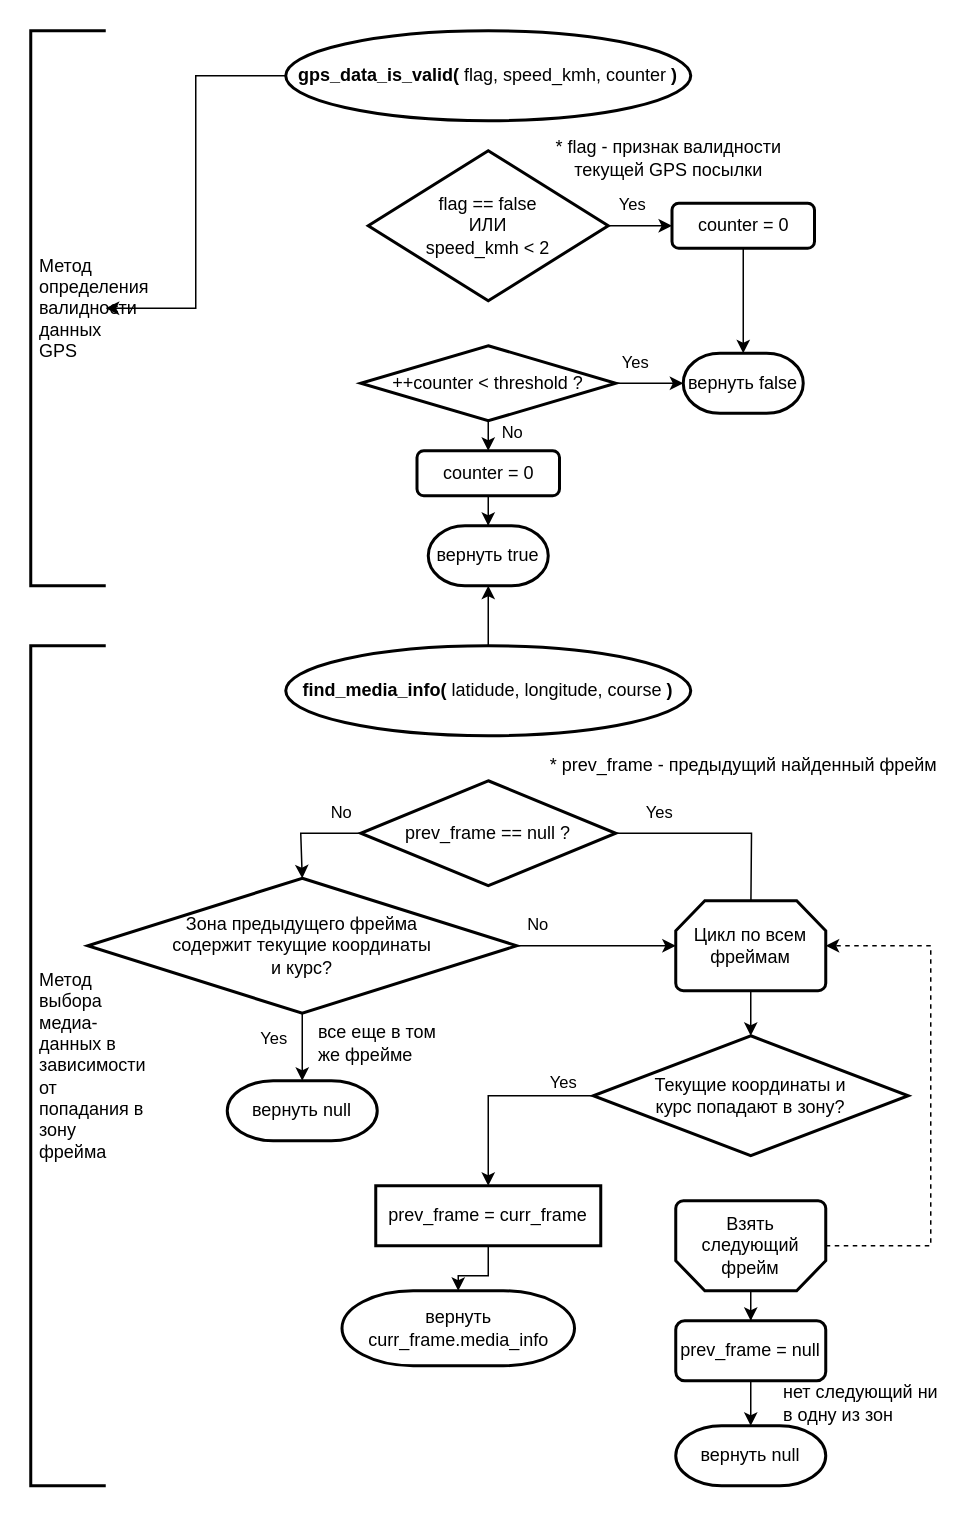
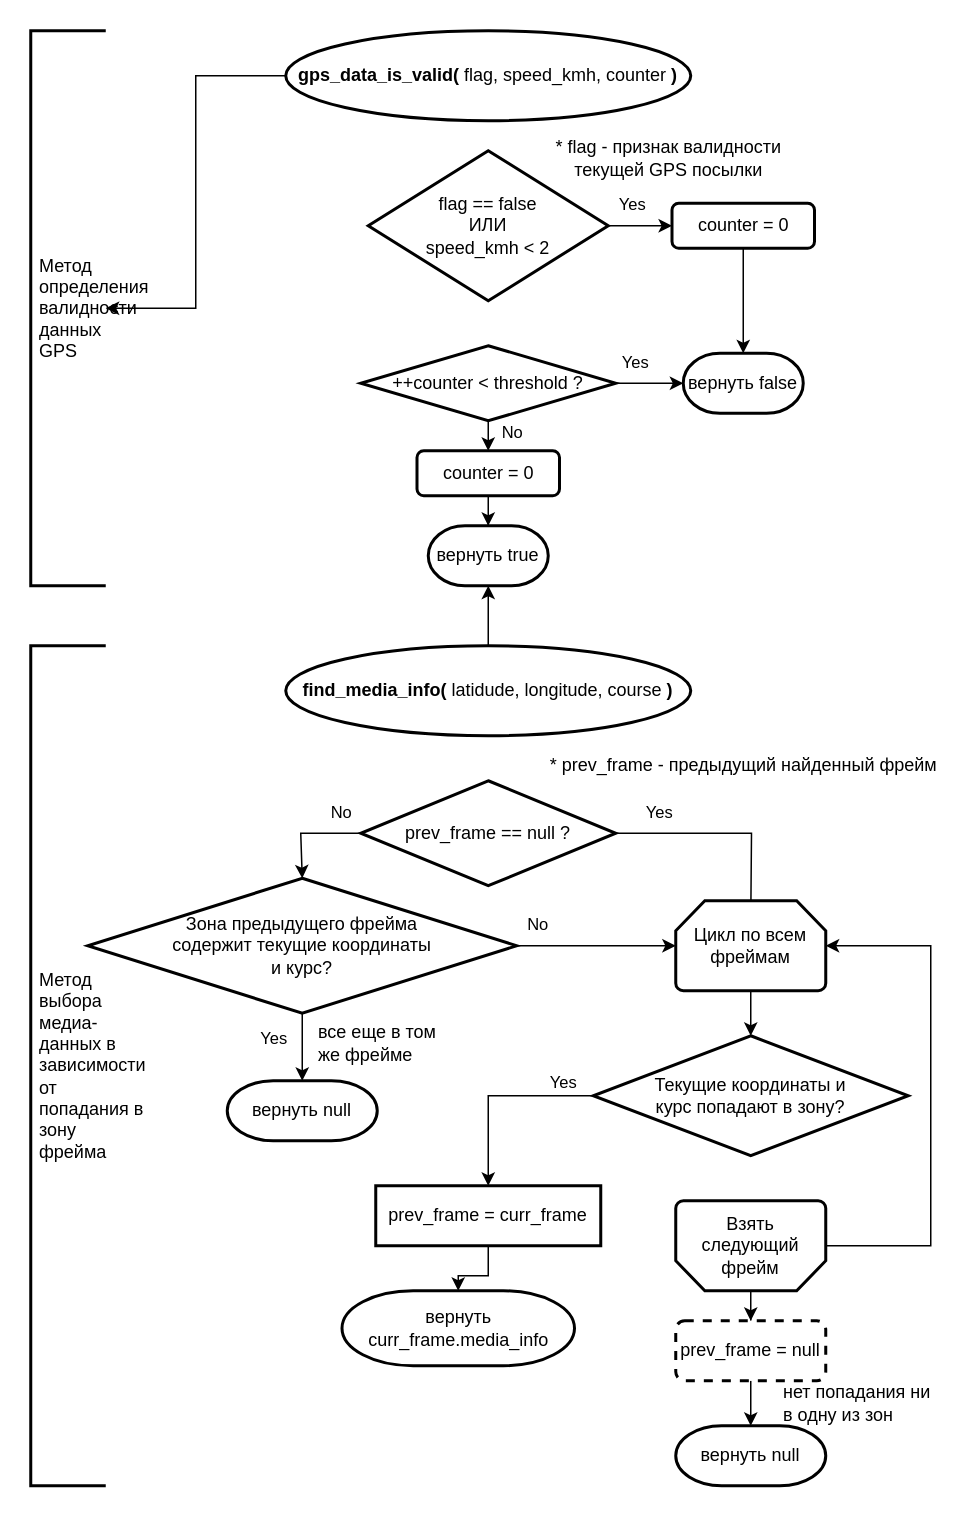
- <mxCell id="23" style="edgeStyle=orthogonalEdgeStyle;rounded=0;orthogonalLoop=1;jettySize=auto;html=1;entryX=1;entryY=0.5;entryDx=0;entryDy=0;entryPerimeter=0;dashed=1;" parent="1" source="24" target="21" edge="1"><mxGeometry relative="1" as="geometry"><mxPoint x="620" y="650" as="targetPoint" /><Array as="points"><mxPoint x="620" y="830" /><mxPoint x="620" y="630" /></Array></mxGeometry></mxCell>
+ <mxCell id="23" style="edgeStyle=orthogonalEdgeStyle;rounded=0;orthogonalLoop=1;jettySize=auto;html=1;entryX=1;entryY=0.5;entryDx=0;entryDy=0;entryPerimeter=0;" parent="1" source="24" target="21" edge="1"><mxGeometry relative="1" as="geometry"><mxPoint x="620" y="650" as="targetPoint" /><Array as="points"><mxPoint x="620" y="830" /><mxPoint x="620" y="630" /></Array></mxGeometry></mxCell>
- <mxCell id="26" value="prev_frame = null" style="rounded=1;whiteSpace=wrap;html=1;strokeWidth=2;" parent="1" vertex="1"><mxGeometry x="450" y="880" width="100" height="40" as="geometry" /></mxCell>
+ <mxCell id="26" value="prev_frame = null" style="rounded=1;whiteSpace=wrap;html=1;strokeWidth=2;dashed=1;" parent="1" vertex="1"><mxGeometry x="450" y="880" width="100" height="40" as="geometry" /></mxCell>
- <mxCell id="31" value="нет следующий ни &lt;br&gt;в одну из зон" style="text;html=1;align=left;verticalAlign=middle;resizable=0;points=[];autosize=1;strokeColor=none;fillColor=none;" parent="1" vertex="1"><mxGeometry x="520" y="920" width="110" height="30" as="geometry" /></mxCell>
+ <mxCell id="31" value="нет попадания ни &lt;br&gt;в одну из зон" style="text;html=1;align=left;verticalAlign=middle;resizable=0;points=[];autosize=1;strokeColor=none;fillColor=none;" parent="1" vertex="1"><mxGeometry x="520" y="920" width="110" height="30" as="geometry" /></mxCell>
